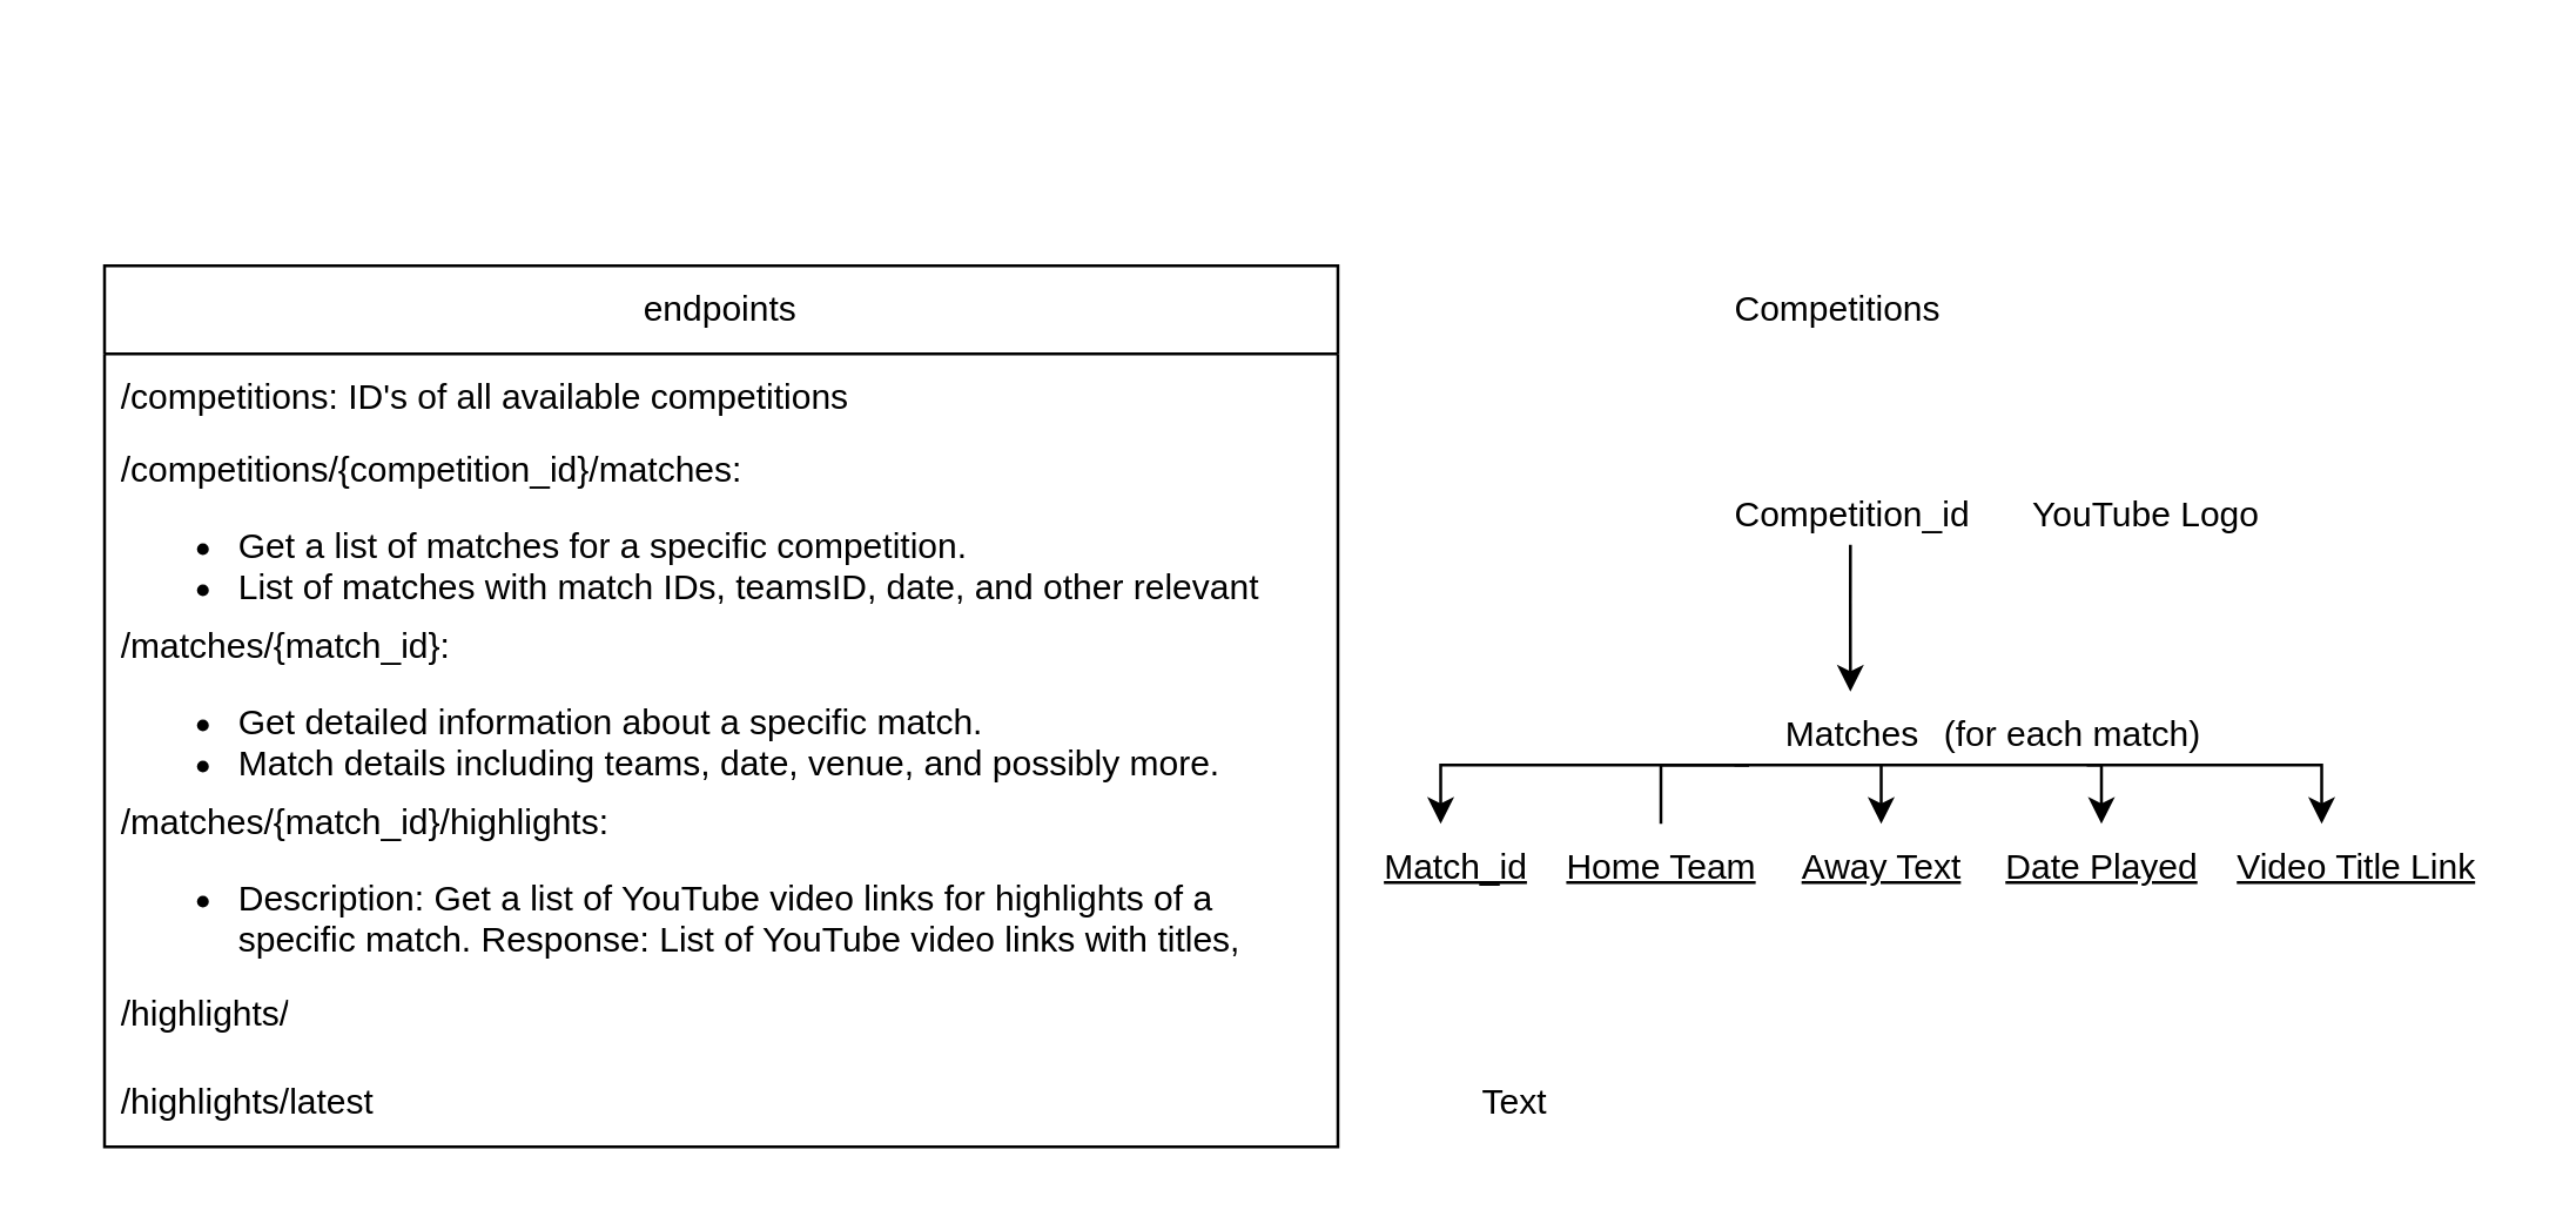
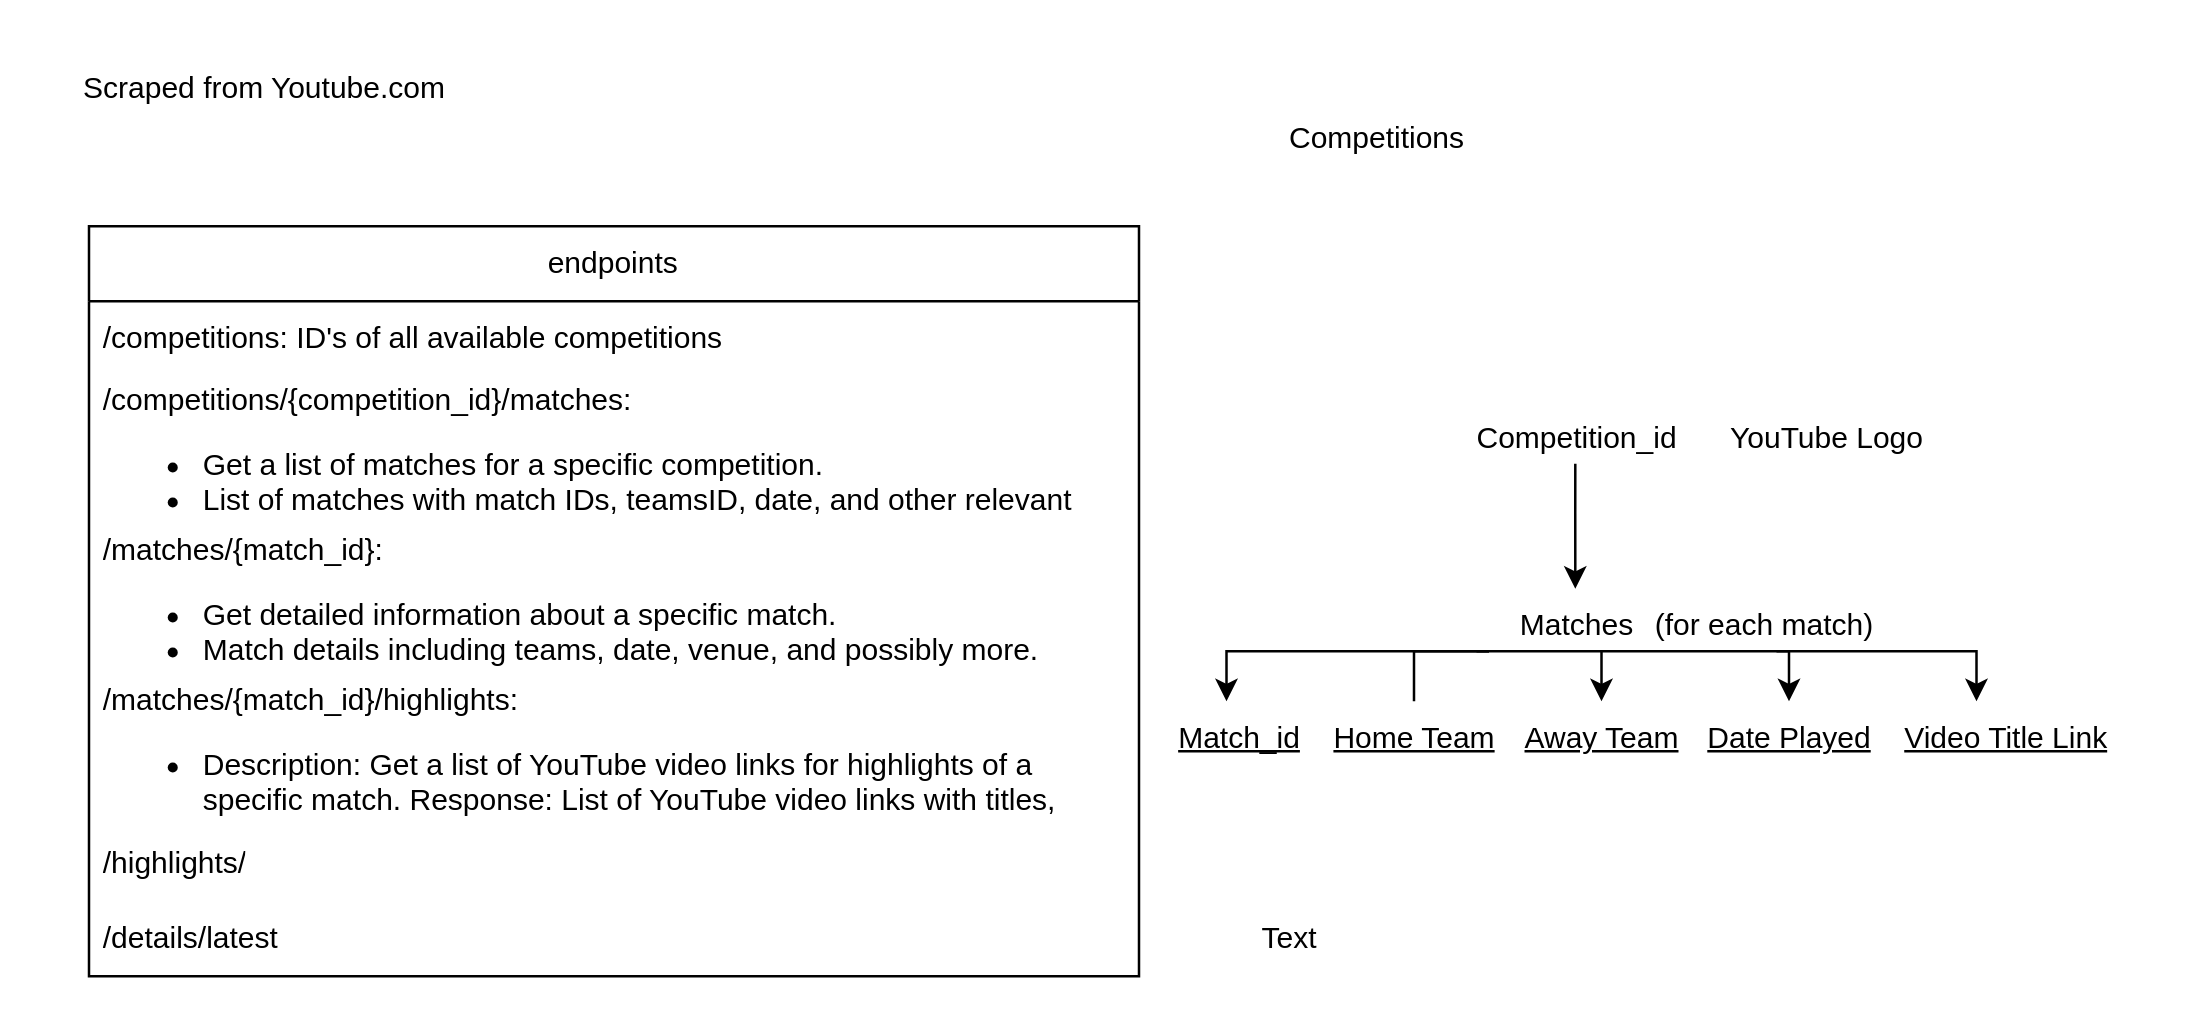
+ <mxCell id="2" value="Scraped from Youtube.com&lt;br&gt;" style="text;html=1;align=center;verticalAlign=middle;resizable=0;points=[];autosize=1;strokeColor=none;fillColor=none;" vertex="1" parent="1"><mxGeometry x="20" width="170" height="30" as="geometry" y="20" /></mxCell>
- <mxCell id="10" value="Competitions" style="text;html=1;align=center;verticalAlign=middle;resizable=0;points=[];autosize=1;strokeColor=none;fillColor=none;" vertex="1" parent="1"><mxGeometry x="580" y="90" width="90" height="30" as="geometry" /></mxCell>
+ <mxCell id="10" value="Competitions" style="text;html=1;align=center;verticalAlign=middle;resizable=0;points=[];autosize=1;strokeColor=none;fillColor=none;" vertex="1" parent="1"><mxGeometry x="505" y="40" width="90" height="30" as="geometry" /></mxCell>
- <mxCell id="19" value="&lt;u&gt;Away Text&lt;/u&gt;" style="text;html=1;align=center;verticalAlign=middle;resizable=0;points=[];autosize=1;strokeColor=none;fillColor=none;" vertex="1" parent="1"><mxGeometry x="595" y="280" width="90" height="30" as="geometry" /></mxCell>
+ <mxCell id="19" value="&lt;u&gt;Away Team&lt;/u&gt;" style="text;html=1;align=center;verticalAlign=middle;resizable=0;points=[];autosize=1;strokeColor=none;fillColor=none;" vertex="1" parent="1"><mxGeometry x="595" y="280" width="90" height="30" as="geometry" /></mxCell>
- <mxCell id="9" value="/highlights/latest" style="text;strokeColor=none;fillColor=none;align=left;verticalAlign=middle;spacingLeft=4;spacingRight=4;overflow=hidden;points=[[0,0.5],[1,0.5]];portConstraint=eastwest;rotatable=0;whiteSpace=wrap;html=1;" vertex="1" parent="3"><mxGeometry y="270" width="420" height="30" as="geometry" /></mxCell>
+ <mxCell id="9" value="/details/latest" style="text;strokeColor=none;fillColor=none;align=left;verticalAlign=middle;spacingLeft=4;spacingRight=4;overflow=hidden;points=[[0,0.5],[1,0.5]];portConstraint=eastwest;rotatable=0;whiteSpace=wrap;html=1;" vertex="1" parent="3"><mxGeometry y="270" width="420" height="30" as="geometry" /></mxCell>
